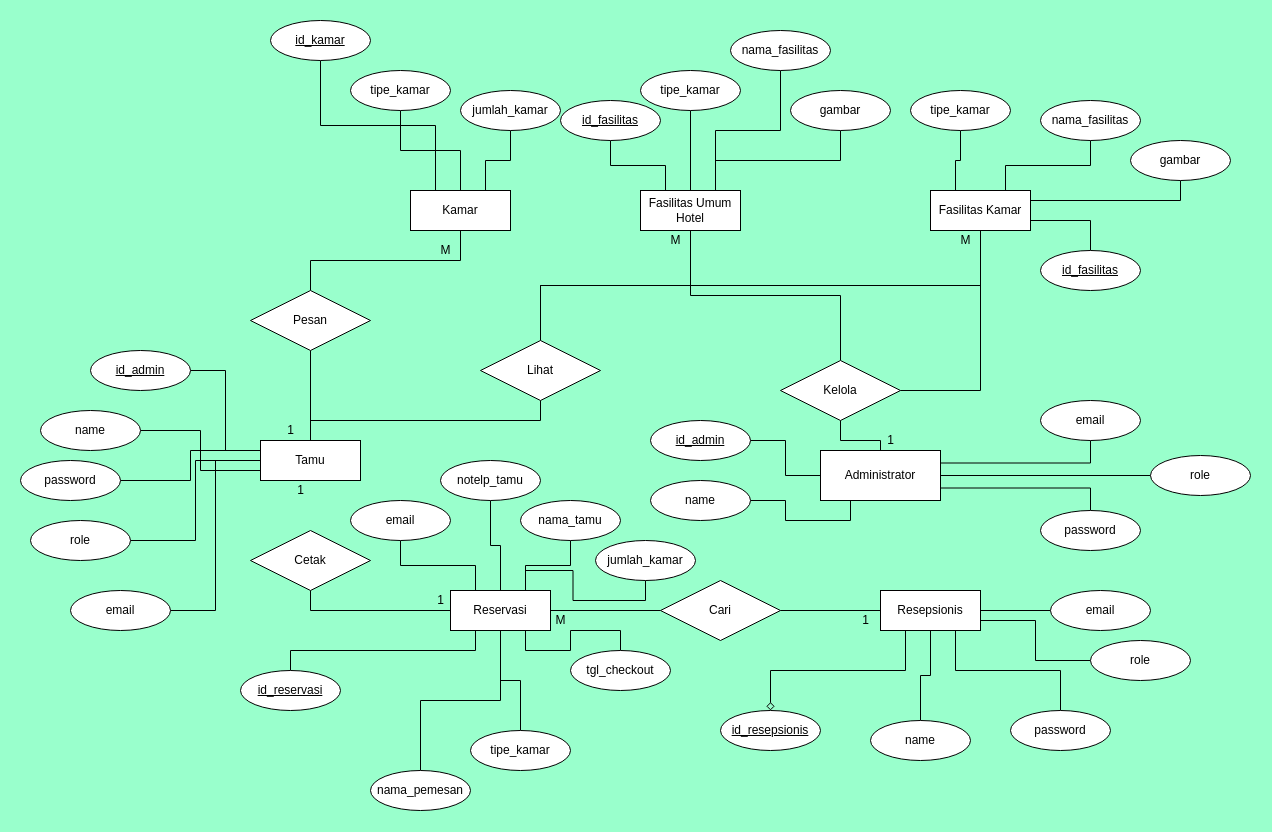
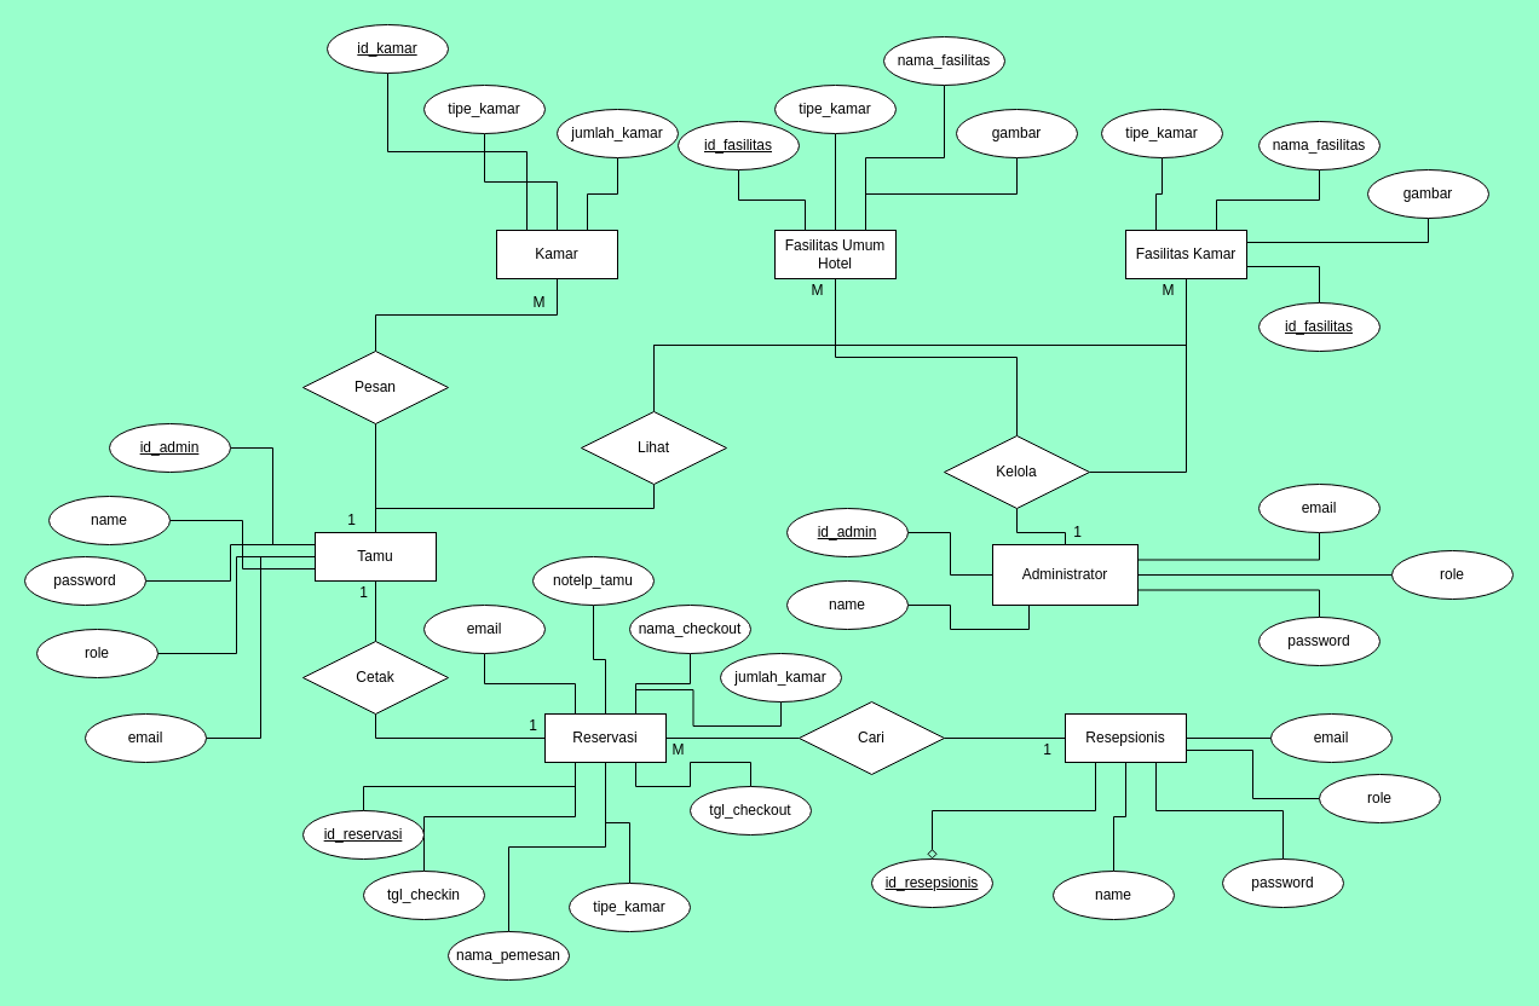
+ <mxCell id="4" style="edgeStyle=orthogonalEdgeStyle;rounded=0;orthogonalLoop=1;jettySize=auto;html=1;exitX=0.5;exitY=1;exitDx=0;exitDy=0;entryX=0.5;entryY=0;entryDx=0;entryDy=0;endArrow=none;endFill=0;" edge="1" parent="1" source="10" target="54"><mxGeometry relative="1" as="geometry" /></mxCell>
- <mxCell id="81" value="nama_tamu" style="ellipse;whiteSpace=wrap;html=1;align=center;" vertex="1" parent="1"><mxGeometry x="520" y="500" width="100" height="40" as="geometry" /></mxCell>
+ <mxCell id="81" value="nama_checkout" style="ellipse;whiteSpace=wrap;html=1;align=center;" vertex="1" parent="1"><mxGeometry x="520" y="500" width="100" height="40" as="geometry" /></mxCell>
+ <mxCell id="40" style="edgeStyle=orthogonalEdgeStyle;rounded=0;orthogonalLoop=1;jettySize=auto;html=1;exitX=0.25;exitY=1;exitDx=0;exitDy=0;entryX=0.5;entryY=0;entryDx=0;entryDy=0;shadow=0;endArrow=none;endFill=0;" edge="1" parent="1" source="48" target="77"><mxGeometry relative="1" as="geometry" /></mxCell>
- <mxCell id="76" value="id_reservasi" style="ellipse;whiteSpace=wrap;html=1;align=center;fontStyle=4;" vertex="1" parent="1"><mxGeometry x="240" y="670" width="100" height="40" as="geometry" /></mxCell>
+ <mxCell id="76" value="id_reservasi" style="ellipse;whiteSpace=wrap;html=1;align=center;fontStyle=4;" vertex="1" parent="1"><mxGeometry x="250" y="670" width="100" height="40" as="geometry" /></mxCell>
+ <mxCell id="77" value="tgl_checkin" style="ellipse;whiteSpace=wrap;html=1;align=center;" vertex="1" parent="1"><mxGeometry x="300" y="720" width="100" height="40" as="geometry" /></mxCell>
